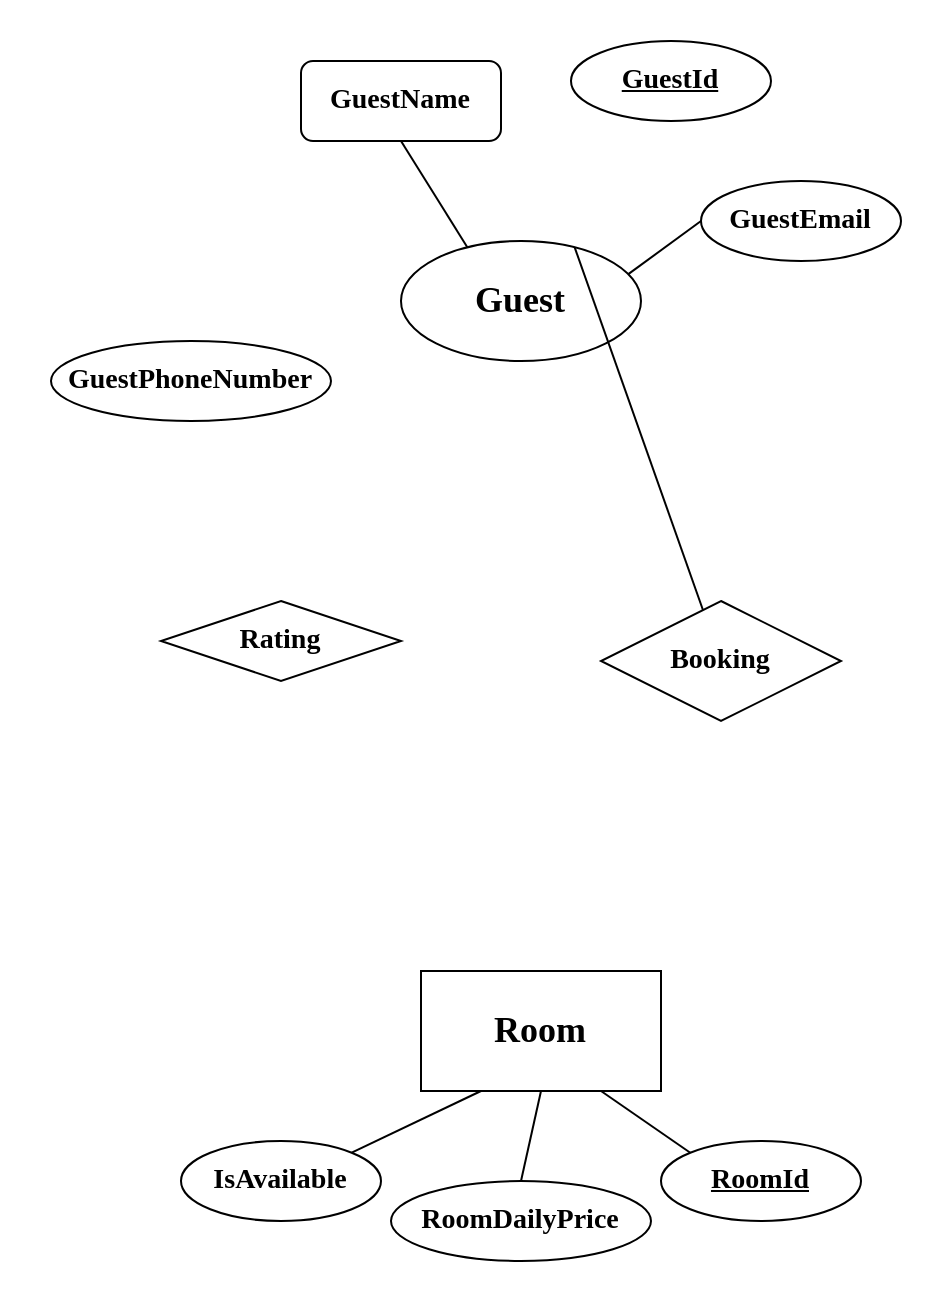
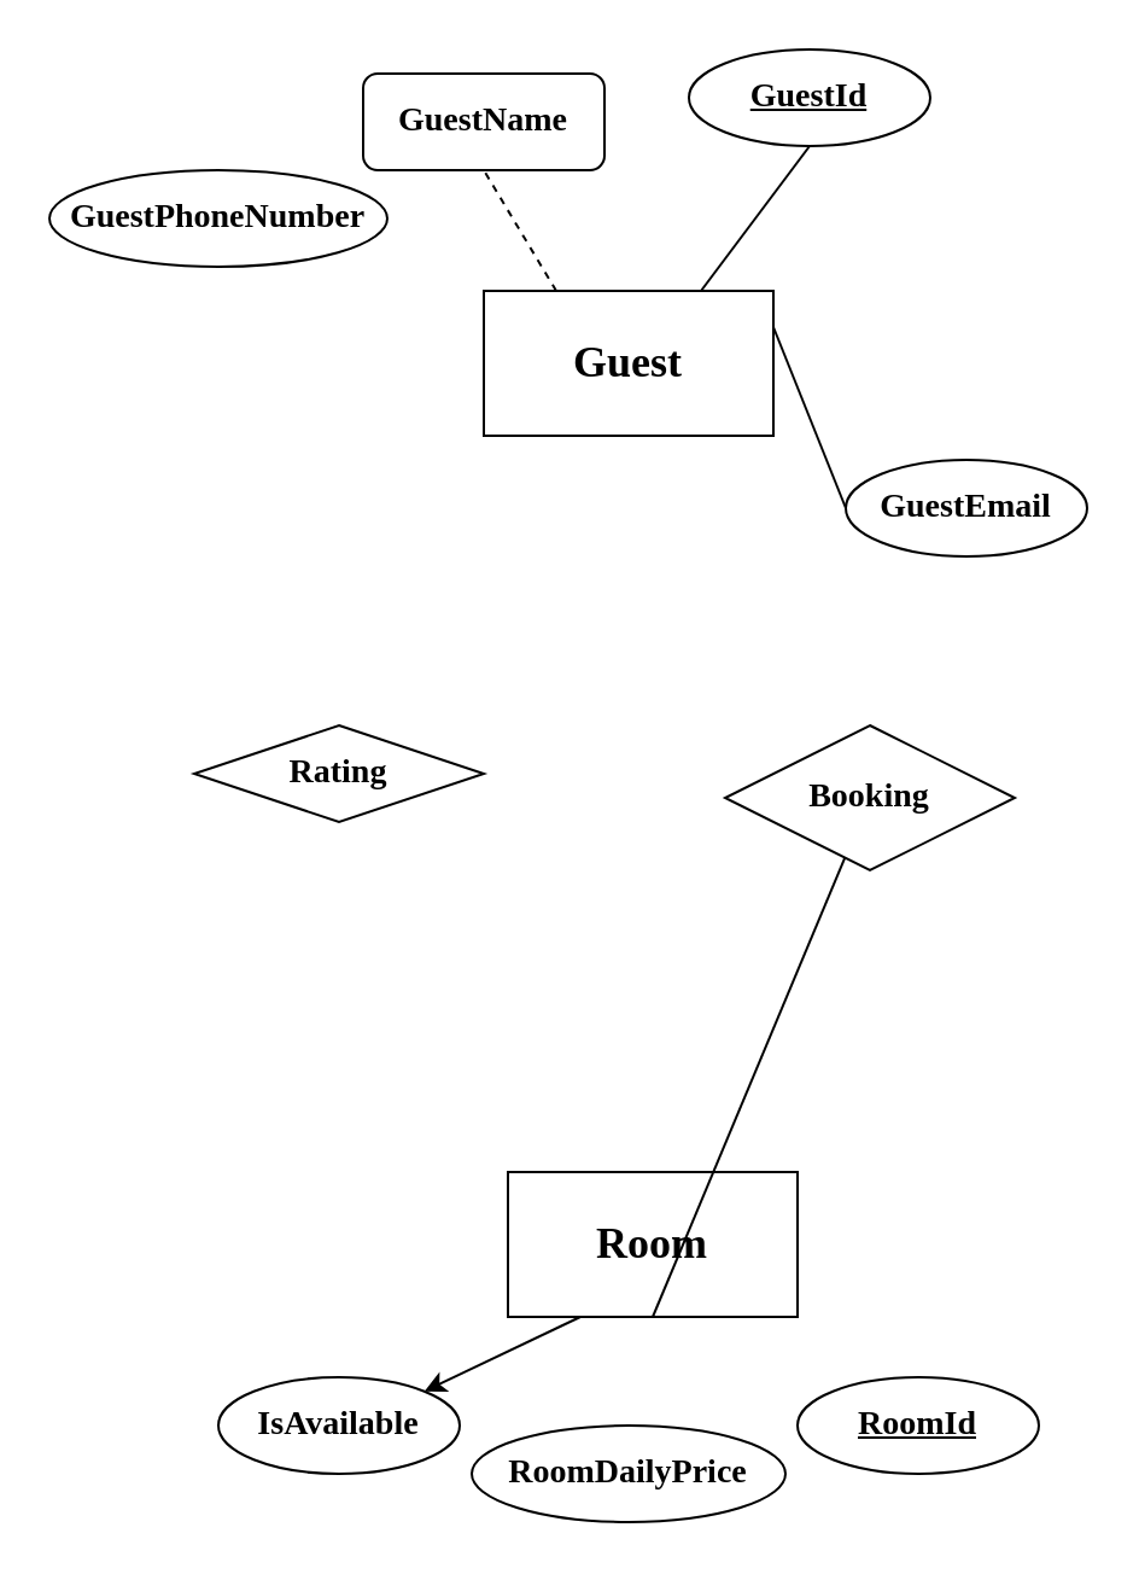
- <mxCell id="11" value="" style="endArrow=none;html=1;rounded=0;entryX=0.5;entryY=1;entryDx=0;entryDy=0;exitX=0.25;exitY=0;exitDx=0;exitDy=0;" edge="1" parent="1" source="2" target="8"><mxGeometry relative="1" as="geometry"><mxPoint x="210" y="330" as="sourcePoint" /><mxPoint x="370" y="330" as="targetPoint" /></mxGeometry></mxCell>
+ <mxCell id="11" value="" style="endArrow=none;html=1;rounded=0;entryX=0.5;entryY=1;entryDx=0;entryDy=0;exitX=0.25;exitY=0;exitDx=0;exitDy=0;dashed=1;" edge="1" parent="1" source="2" target="8"><mxGeometry relative="1" as="geometry"><mxPoint x="210" y="330" as="sourcePoint" /><mxPoint x="370" y="330" as="targetPoint" /></mxGeometry></mxCell>
- <mxCell id="6" value="&lt;font style=&quot;font-size: 14px;&quot; face=&quot;Times New Roman&quot;&gt;&lt;b&gt;GuestEmail&lt;/b&gt;&lt;/font&gt;" style="ellipse;whiteSpace=wrap;html=1;align=center;" vertex="1" parent="1"><mxGeometry x="350" y="90" width="100" height="40" as="geometry" /></mxCell>
+ <mxCell id="6" value="&lt;font style=&quot;font-size: 14px;&quot; face=&quot;Times New Roman&quot;&gt;&lt;b&gt;GuestEmail&lt;/b&gt;&lt;/font&gt;" style="ellipse;whiteSpace=wrap;html=1;align=center;" vertex="1" parent="1"><mxGeometry x="350" y="190" width="100" height="40" as="geometry" /></mxCell>
- <mxCell id="2" value="&lt;font style=&quot;font-size: 18px;&quot; face=&quot;Times New Roman&quot;&gt;&lt;b&gt;Guest&lt;/b&gt;&lt;/font&gt;" style="ellipse;whiteSpace=wrap;html=1;" vertex="1" parent="1"><mxGeometry x="200" y="120" width="120" height="60" as="geometry" /></mxCell>
+ <mxCell id="2" value="&lt;font style=&quot;font-size: 18px;&quot; face=&quot;Times New Roman&quot;&gt;&lt;b&gt;Guest&lt;/b&gt;&lt;/font&gt;" style="rounded=0;whiteSpace=wrap;html=1;" vertex="1" parent="1"><mxGeometry x="200" y="120" width="120" height="60" as="geometry" /></mxCell>
- <mxCell id="7" value="&lt;font style=&quot;font-size: 14px;&quot; face=&quot;Times New Roman&quot;&gt;&lt;b&gt;GuestPhoneNumber&lt;/b&gt;&lt;/font&gt;" style="ellipse;whiteSpace=wrap;html=1;align=center;" vertex="1" parent="1"><mxGeometry x="25" y="170" width="140" height="40" as="geometry" /></mxCell>
+ <mxCell id="7" value="&lt;font style=&quot;font-size: 14px;&quot; face=&quot;Times New Roman&quot;&gt;&lt;b&gt;GuestPhoneNumber&lt;/b&gt;&lt;/font&gt;" style="ellipse;whiteSpace=wrap;html=1;align=center;" vertex="1" parent="1"><mxGeometry x="20" y="70" width="140" height="40" as="geometry" /></mxCell>
- <mxCell id="12" value="" style="endArrow=none;html=1;rounded=0;exitX=0.75;exitY=0;exitDx=0;exitDy=0;" edge="1" parent="1" source="2" target="17"><mxGeometry relative="1" as="geometry"><mxPoint x="210" y="330" as="sourcePoint" /><mxPoint x="370" y="330" as="targetPoint" /></mxGeometry></mxCell>
+ <mxCell id="12" value="" style="endArrow=none;html=1;rounded=0;entryX=0.5;entryY=1;entryDx=0;entryDy=0;exitX=0.75;exitY=0;exitDx=0;exitDy=0;" edge="1" parent="1" source="2" target="4"><mxGeometry relative="1" as="geometry"><mxPoint x="210" y="330" as="sourcePoint" /><mxPoint x="370" y="330" as="targetPoint" /></mxGeometry></mxCell>
- <mxCell id="16" value="" style="endArrow=none;html=1;rounded=0;entryX=0;entryY=0;entryDx=0;entryDy=0;exitX=0.75;exitY=1;exitDx=0;exitDy=0;" edge="1" parent="1" source="3" target="5"><mxGeometry relative="1" as="geometry"><mxPoint x="210" y="330" as="sourcePoint" /><mxPoint x="370" y="330" as="targetPoint" /></mxGeometry></mxCell>
- <mxCell id="15" value="" style="endArrow=none;html=1;rounded=0;entryX=0.5;entryY=0;entryDx=0;entryDy=0;exitX=0.5;exitY=1;exitDx=0;exitDy=0;" edge="1" parent="1" source="3" target="10"><mxGeometry relative="1" as="geometry"><mxPoint x="210" y="330" as="sourcePoint" /><mxPoint x="370" y="330" as="targetPoint" /></mxGeometry></mxCell>
+ <mxCell id="15" value="" style="endArrow=none;html=1;rounded=0;exitX=0.5;exitY=1;exitDx=0;exitDy=0;" edge="1" parent="1" source="3" target="17"><mxGeometry relative="1" as="geometry"><mxPoint x="210" y="330" as="sourcePoint" /><mxPoint x="370" y="330" as="targetPoint" /></mxGeometry></mxCell>
- <mxCell id="14" value="" style="endArrow=none;html=1;rounded=0;entryX=1;entryY=0;entryDx=0;entryDy=0;exitX=0.25;exitY=1;exitDx=0;exitDy=0;" edge="1" parent="1" source="3" target="9"><mxGeometry relative="1" as="geometry"><mxPoint x="210" y="330" as="sourcePoint" /><mxPoint x="370" y="330" as="targetPoint" /></mxGeometry></mxCell>
+ <mxCell id="14" value="" style="endArrow=classic;html=1;rounded=0;entryX=1;entryY=0;entryDx=0;entryDy=0;exitX=0.25;exitY=1;exitDx=0;exitDy=0;" edge="1" parent="1" source="3" target="9"><mxGeometry relative="1" as="geometry"><mxPoint x="210" y="330" as="sourcePoint" /><mxPoint x="370" y="330" as="targetPoint" /></mxGeometry></mxCell>
